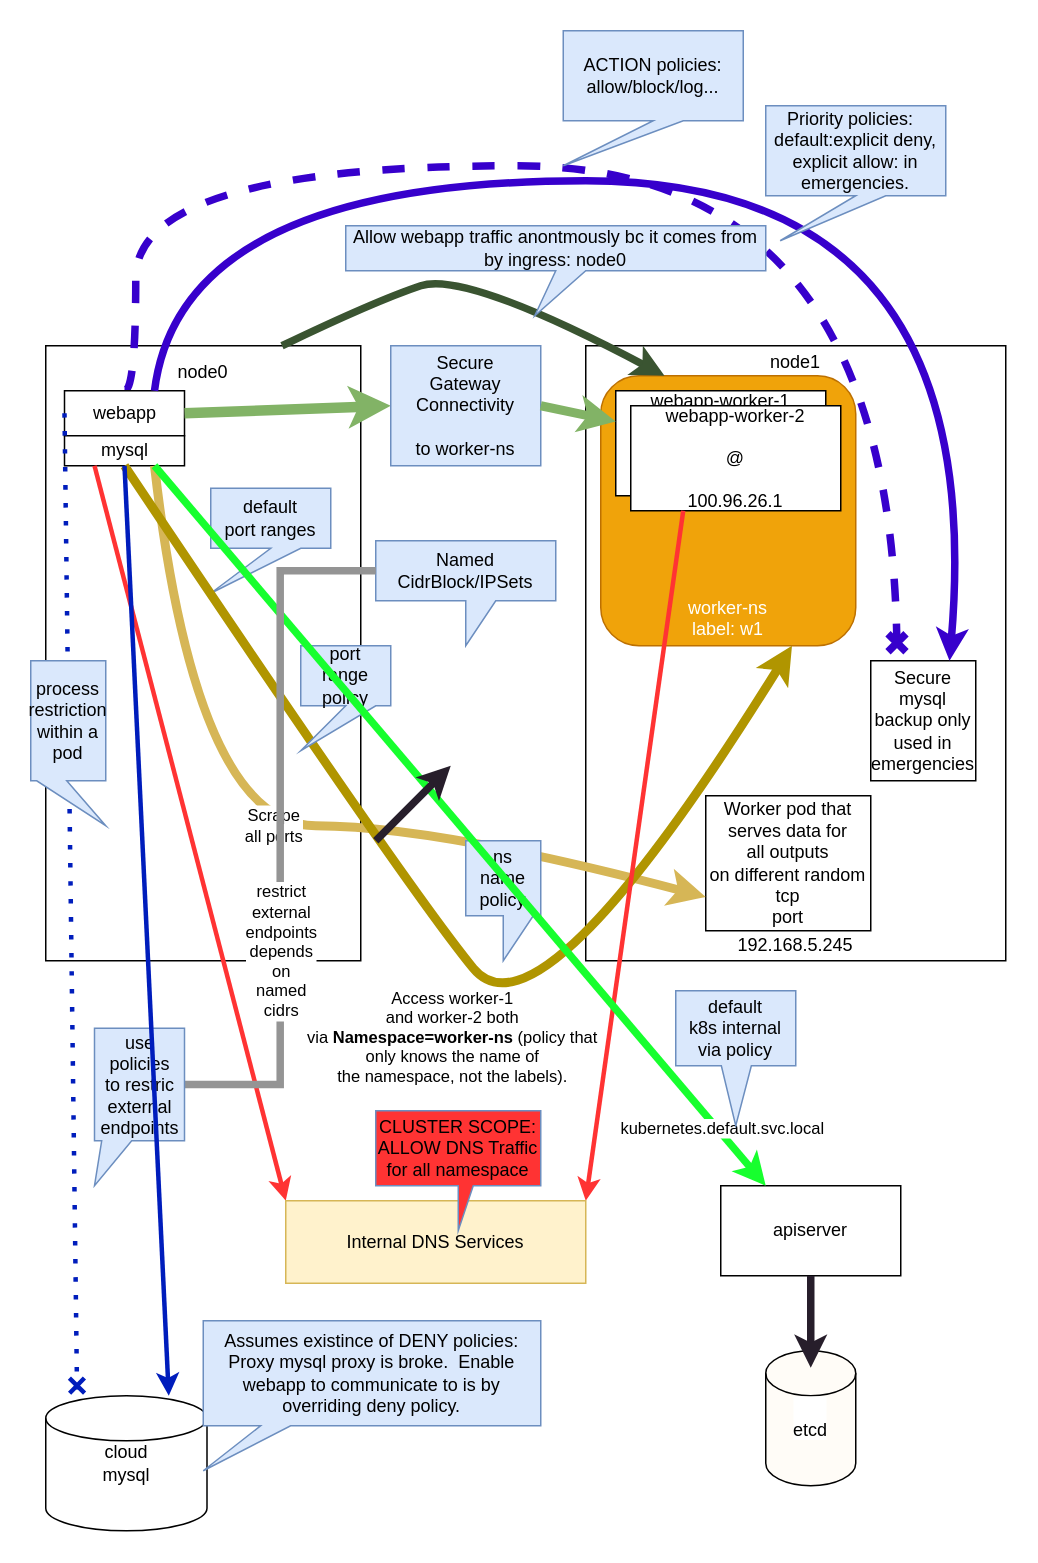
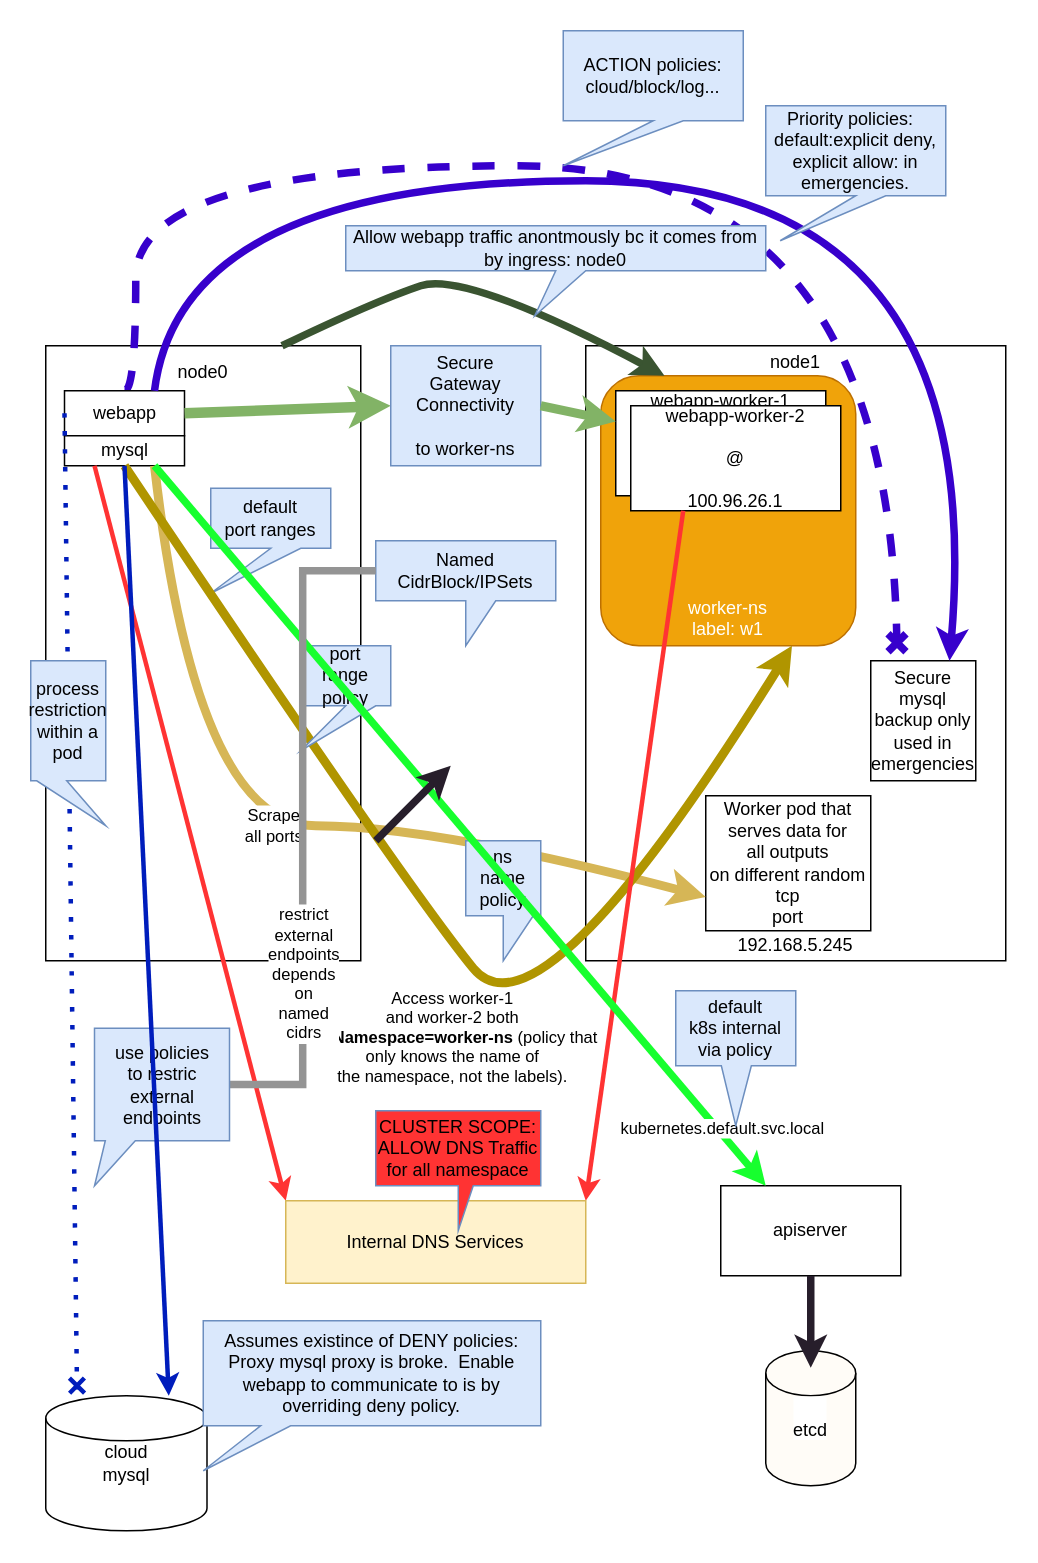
- <mxCell id="31" value="ACTION policies: allow/block/log..." style="shape=callout;whiteSpace=wrap;html=1;perimeter=calloutPerimeter;fillColor=#dae8fc;strokeColor=#6c8ebf;position2=0;" vertex="1" parent="1"><mxGeometry x="375" y="20" width="120" height="90" as="geometry" /></mxCell>
+ <mxCell id="31" value="ACTION policies: cloud/block/log..." style="shape=callout;whiteSpace=wrap;html=1;perimeter=calloutPerimeter;fillColor=#dae8fc;strokeColor=#6c8ebf;position2=0;" vertex="1" parent="1"><mxGeometry x="375" y="20" width="120" height="90" as="geometry" /></mxCell>
- <mxCell id="42" value="&lt;div&gt;use policies&lt;/div&gt;&lt;div&gt;to restric&lt;/div&gt;&lt;div&gt;external&lt;/div&gt;&lt;div&gt;endpoints&lt;br&gt;&lt;/div&gt;" style="shape=callout;whiteSpace=wrap;html=1;perimeter=calloutPerimeter;size=30;position=0.08;position2=0;fillColor=#dae8fc;strokeColor=#6c8ebf;" vertex="1" parent="1"><mxGeometry x="62.5" y="685" width="60" height="105" as="geometry" /></mxCell>
+ <mxCell id="42" value="&lt;div&gt;use policies&lt;/div&gt;&lt;div&gt;to restric&lt;/div&gt;&lt;div&gt;external&lt;/div&gt;&lt;div&gt;endpoints&lt;br&gt;&lt;/div&gt;" style="shape=callout;whiteSpace=wrap;html=1;perimeter=calloutPerimeter;size=30;position=0.08;position2=0;fillColor=#dae8fc;strokeColor=#6c8ebf;" vertex="1" parent="1"><mxGeometry x="62.5" y="685" width="90" height="105" as="geometry" /></mxCell>
